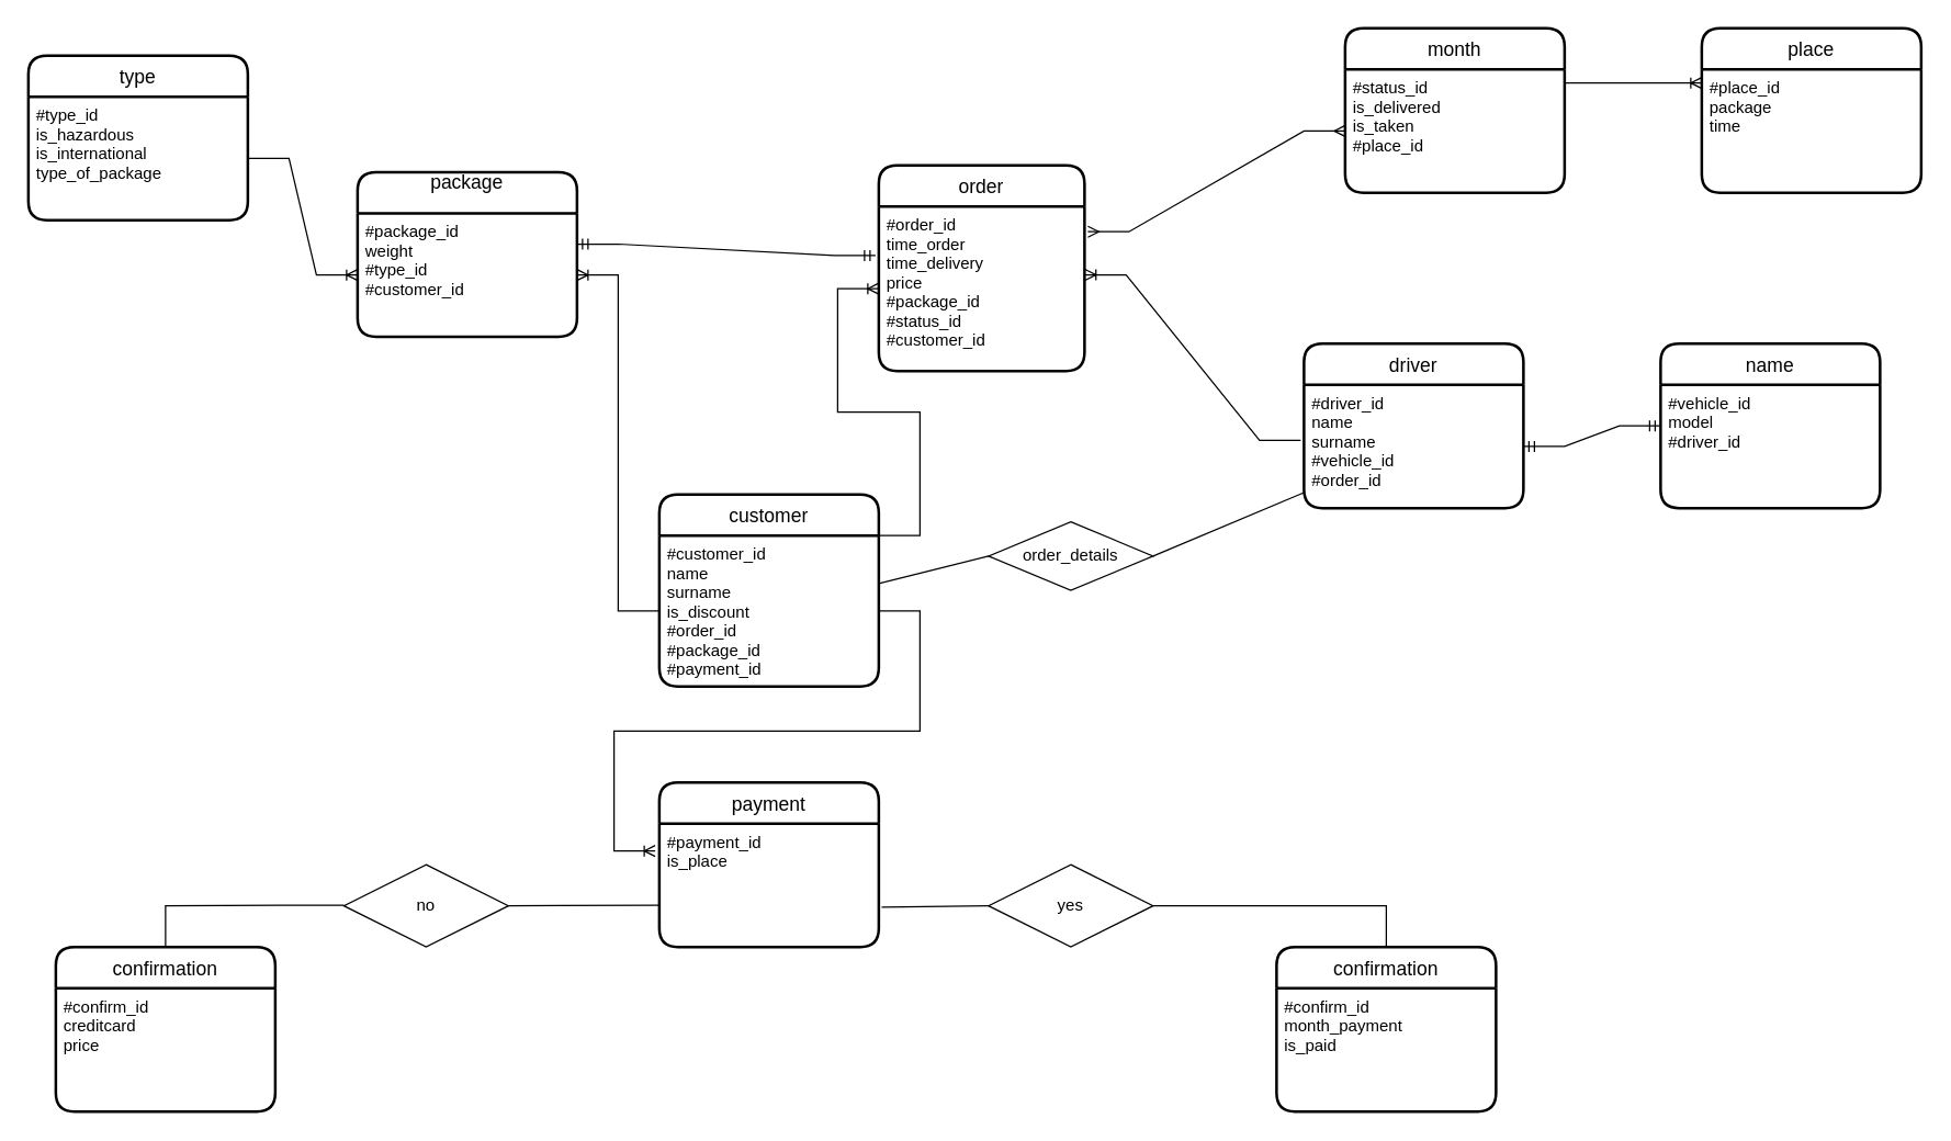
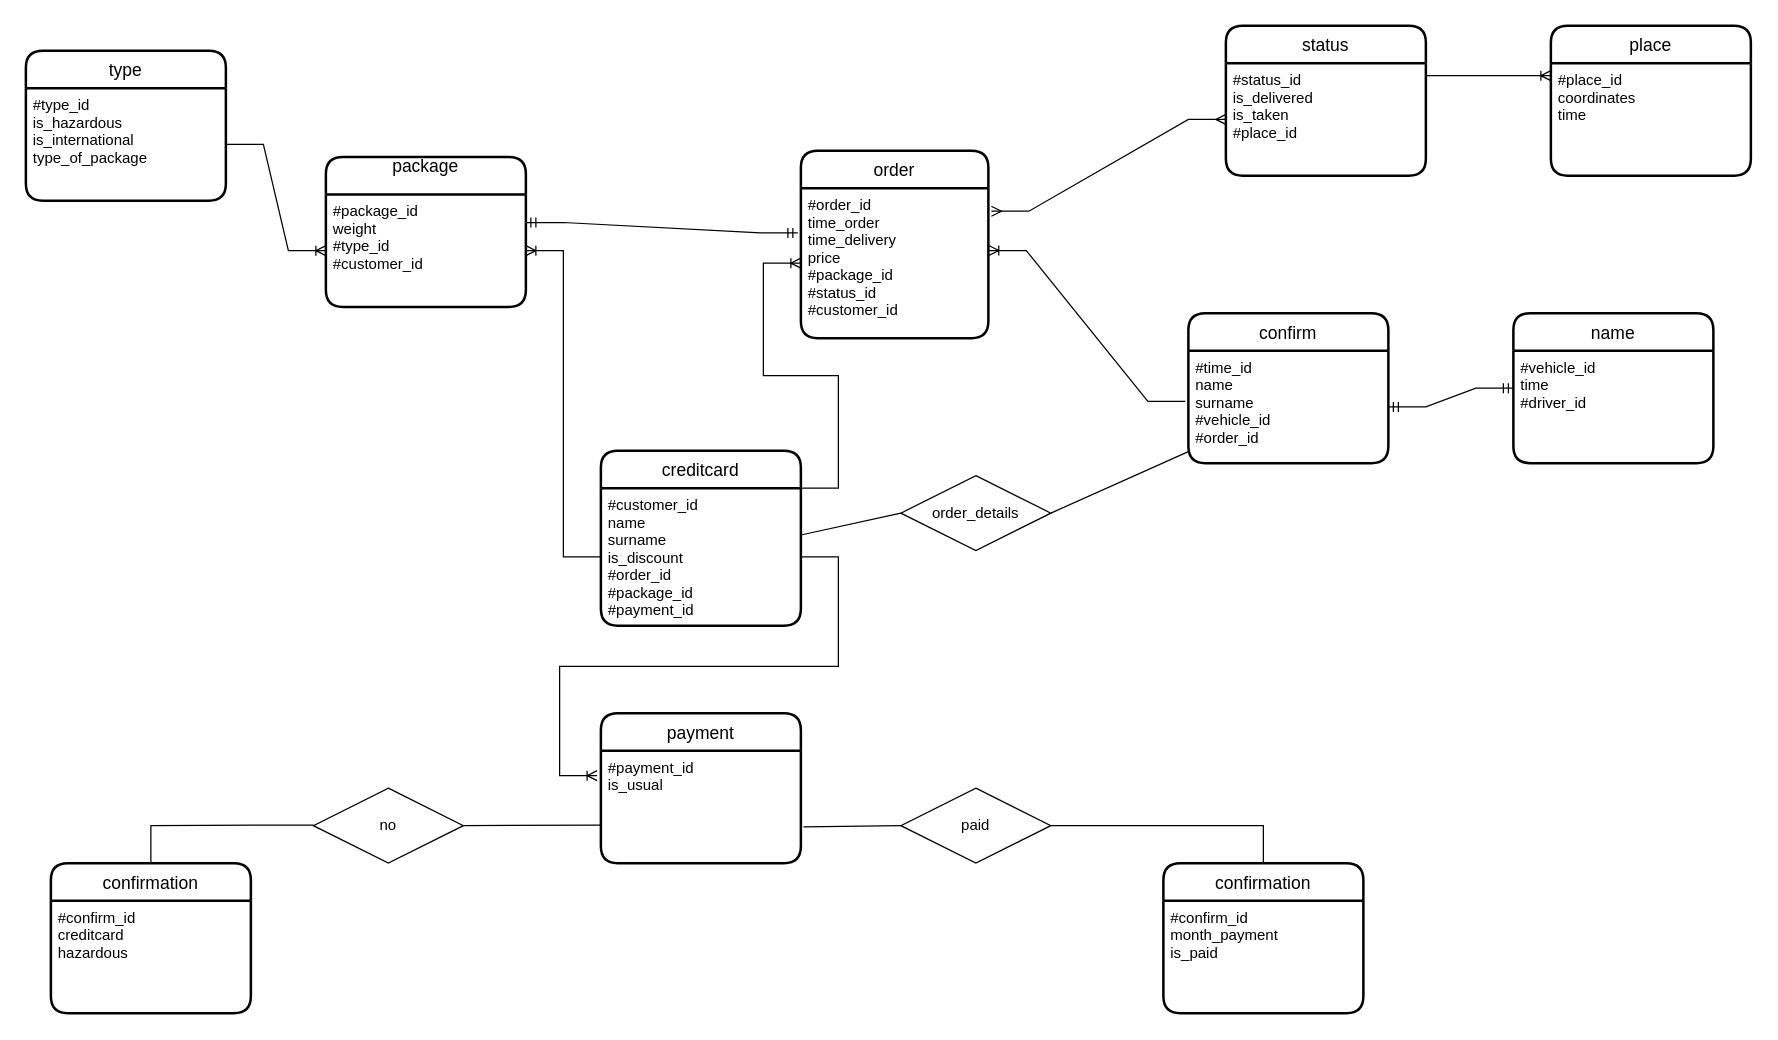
- <mxCell id="14" value="month" style="swimlane;childLayout=stackLayout;horizontal=1;startSize=30;horizontalStack=0;rounded=1;fontSize=14;fontStyle=0;strokeWidth=2;resizeParent=0;resizeLast=1;shadow=0;dashed=0;align=center;" vertex="1" parent="1"><mxGeometry x="980" width="160" height="120" as="geometry" y="20" /></mxCell>
+ <mxCell id="14" value="status" style="swimlane;childLayout=stackLayout;horizontal=1;startSize=30;horizontalStack=0;rounded=1;fontSize=14;fontStyle=0;strokeWidth=2;resizeParent=0;resizeLast=1;shadow=0;dashed=0;align=center;" vertex="1" parent="1"><mxGeometry x="980" width="160" height="120" as="geometry" y="20" /></mxCell>
- <mxCell id="17" value="#place_id&#10;package&#10;time&#10;&#10;" style="align=left;strokeColor=none;fillColor=none;spacingLeft=4;fontSize=12;verticalAlign=top;resizable=0;rotatable=0;part=1;" vertex="1" parent="16"><mxGeometry y="30" width="160" height="90" as="geometry" /></mxCell>
+ <mxCell id="17" value="#place_id&#10;coordinates&#10;time&#10;&#10;" style="align=left;strokeColor=none;fillColor=none;spacingLeft=4;fontSize=12;verticalAlign=top;resizable=0;rotatable=0;part=1;" vertex="1" parent="16"><mxGeometry y="30" width="160" height="90" as="geometry" /></mxCell>
- <mxCell id="6" value="driver" style="swimlane;childLayout=stackLayout;horizontal=1;startSize=30;horizontalStack=0;rounded=1;fontSize=14;fontStyle=0;strokeWidth=2;resizeParent=0;resizeLast=1;shadow=0;dashed=0;align=center;" parent="1" vertex="1"><mxGeometry x="950" y="250" width="160" height="120" as="geometry" /></mxCell>
+ <mxCell id="6" value="confirm" style="swimlane;childLayout=stackLayout;horizontal=1;startSize=30;horizontalStack=0;rounded=1;fontSize=14;fontStyle=0;strokeWidth=2;resizeParent=0;resizeLast=1;shadow=0;dashed=0;align=center;" parent="1" vertex="1"><mxGeometry x="950" y="250" width="160" height="120" as="geometry" /></mxCell>
- <mxCell id="7" value="#driver_id&#10;name&#10;surname&#10;#vehicle_id&#10;#order_id" style="align=left;strokeColor=none;fillColor=none;spacingLeft=4;fontSize=12;verticalAlign=top;resizable=0;rotatable=0;part=1;" parent="6" vertex="1"><mxGeometry y="30" width="160" height="90" as="geometry" /></mxCell>
+ <mxCell id="7" value="#time_id&#10;name&#10;surname&#10;#vehicle_id&#10;#order_id" style="align=left;strokeColor=none;fillColor=none;spacingLeft=4;fontSize=12;verticalAlign=top;resizable=0;rotatable=0;part=1;" parent="6" vertex="1"><mxGeometry y="30" width="160" height="90" as="geometry" /></mxCell>
- <mxCell id="13" value="#vehicle_id&#10;model&#10;#driver_id&#10;" style="align=left;strokeColor=none;fillColor=none;spacingLeft=4;fontSize=12;verticalAlign=top;resizable=0;rotatable=0;part=1;" parent="12" vertex="1"><mxGeometry y="30" width="160" height="90" as="geometry" /></mxCell>
+ <mxCell id="13" value="#vehicle_id&#10;time&#10;#driver_id&#10;" style="align=left;strokeColor=none;fillColor=none;spacingLeft=4;fontSize=12;verticalAlign=top;resizable=0;rotatable=0;part=1;" parent="12" vertex="1"><mxGeometry y="30" width="160" height="90" as="geometry" /></mxCell>
- <mxCell id="4" value="customer" style="swimlane;childLayout=stackLayout;horizontal=1;startSize=30;horizontalStack=0;rounded=1;fontSize=14;fontStyle=0;strokeWidth=2;resizeParent=0;resizeLast=1;shadow=0;dashed=0;align=center;" parent="1" vertex="1"><mxGeometry x="480" y="360" width="160" height="140" as="geometry" /></mxCell>
+ <mxCell id="4" value="creditcard" style="swimlane;childLayout=stackLayout;horizontal=1;startSize=30;horizontalStack=0;rounded=1;fontSize=14;fontStyle=0;strokeWidth=2;resizeParent=0;resizeLast=1;shadow=0;dashed=0;align=center;" parent="1" vertex="1"><mxGeometry x="480" y="360" width="160" height="140" as="geometry" /></mxCell>
- <mxCell id="23" value="order_details" style="shape=rhombus;perimeter=rhombusPerimeter;whiteSpace=wrap;html=1;align=center;" vertex="1" parent="1"><mxGeometry x="720" y="380" width="120" height="50" as="geometry" /></mxCell>
+ <mxCell id="23" value="order_details" style="shape=rhombus;perimeter=rhombusPerimeter;whiteSpace=wrap;html=1;align=center;" vertex="1" parent="1"><mxGeometry x="720" y="380" width="120" height="60" as="geometry" /></mxCell>
- <mxCell id="32" value="#payment_id&#10;is_place" style="align=left;strokeColor=none;fillColor=none;spacingLeft=4;fontSize=12;verticalAlign=top;resizable=0;rotatable=0;part=1;" vertex="1" parent="31"><mxGeometry y="30" width="160" height="90" as="geometry" /></mxCell>
+ <mxCell id="32" value="#payment_id&#10;is_usual" style="align=left;strokeColor=none;fillColor=none;spacingLeft=4;fontSize=12;verticalAlign=top;resizable=0;rotatable=0;part=1;" vertex="1" parent="31"><mxGeometry y="30" width="160" height="90" as="geometry" /></mxCell>
- <mxCell id="35" value="yes" style="shape=rhombus;perimeter=rhombusPerimeter;whiteSpace=wrap;html=1;align=center;" vertex="1" parent="1"><mxGeometry x="720" y="630" width="120" height="60" as="geometry" /></mxCell>
+ <mxCell id="35" value="paid" style="shape=rhombus;perimeter=rhombusPerimeter;whiteSpace=wrap;html=1;align=center;" vertex="1" parent="1"><mxGeometry x="720" y="630" width="120" height="60" as="geometry" /></mxCell>
- <mxCell id="41" value="#confirm_id&#10;creditcard&#10;price&#10;" style="align=left;strokeColor=none;fillColor=none;spacingLeft=4;fontSize=12;verticalAlign=top;resizable=0;rotatable=0;part=1;" vertex="1" parent="40"><mxGeometry y="30" width="160" height="90" as="geometry" /></mxCell>
+ <mxCell id="41" value="#confirm_id&#10;creditcard&#10;hazardous&#10;" style="align=left;strokeColor=none;fillColor=none;spacingLeft=4;fontSize=12;verticalAlign=top;resizable=0;rotatable=0;part=1;" vertex="1" parent="40"><mxGeometry y="30" width="160" height="90" as="geometry" /></mxCell>
